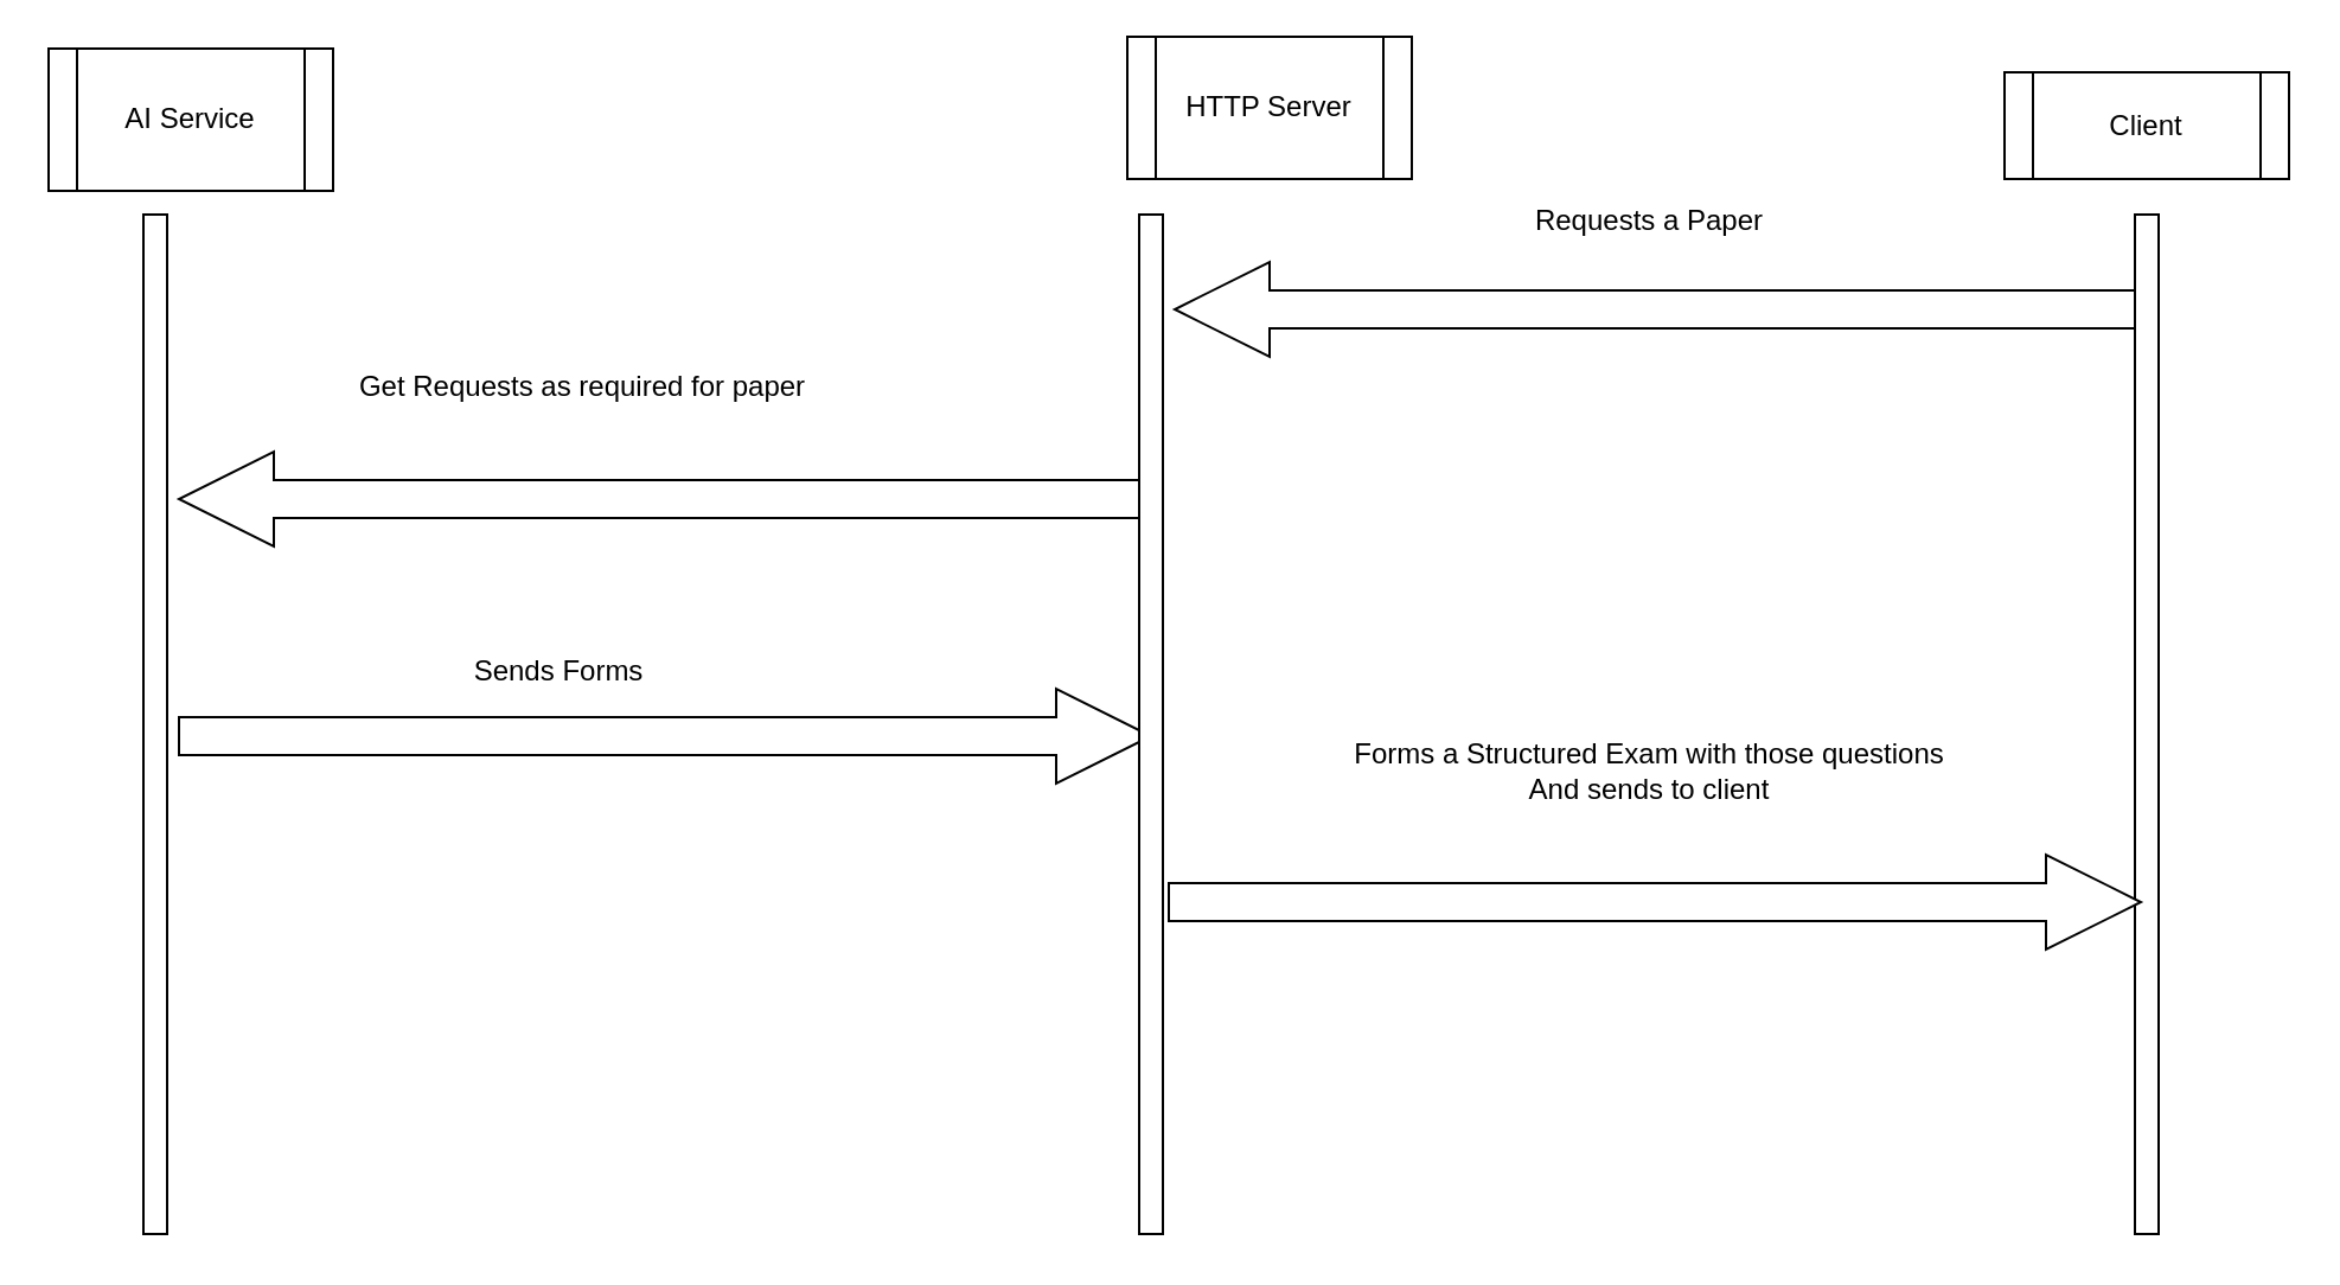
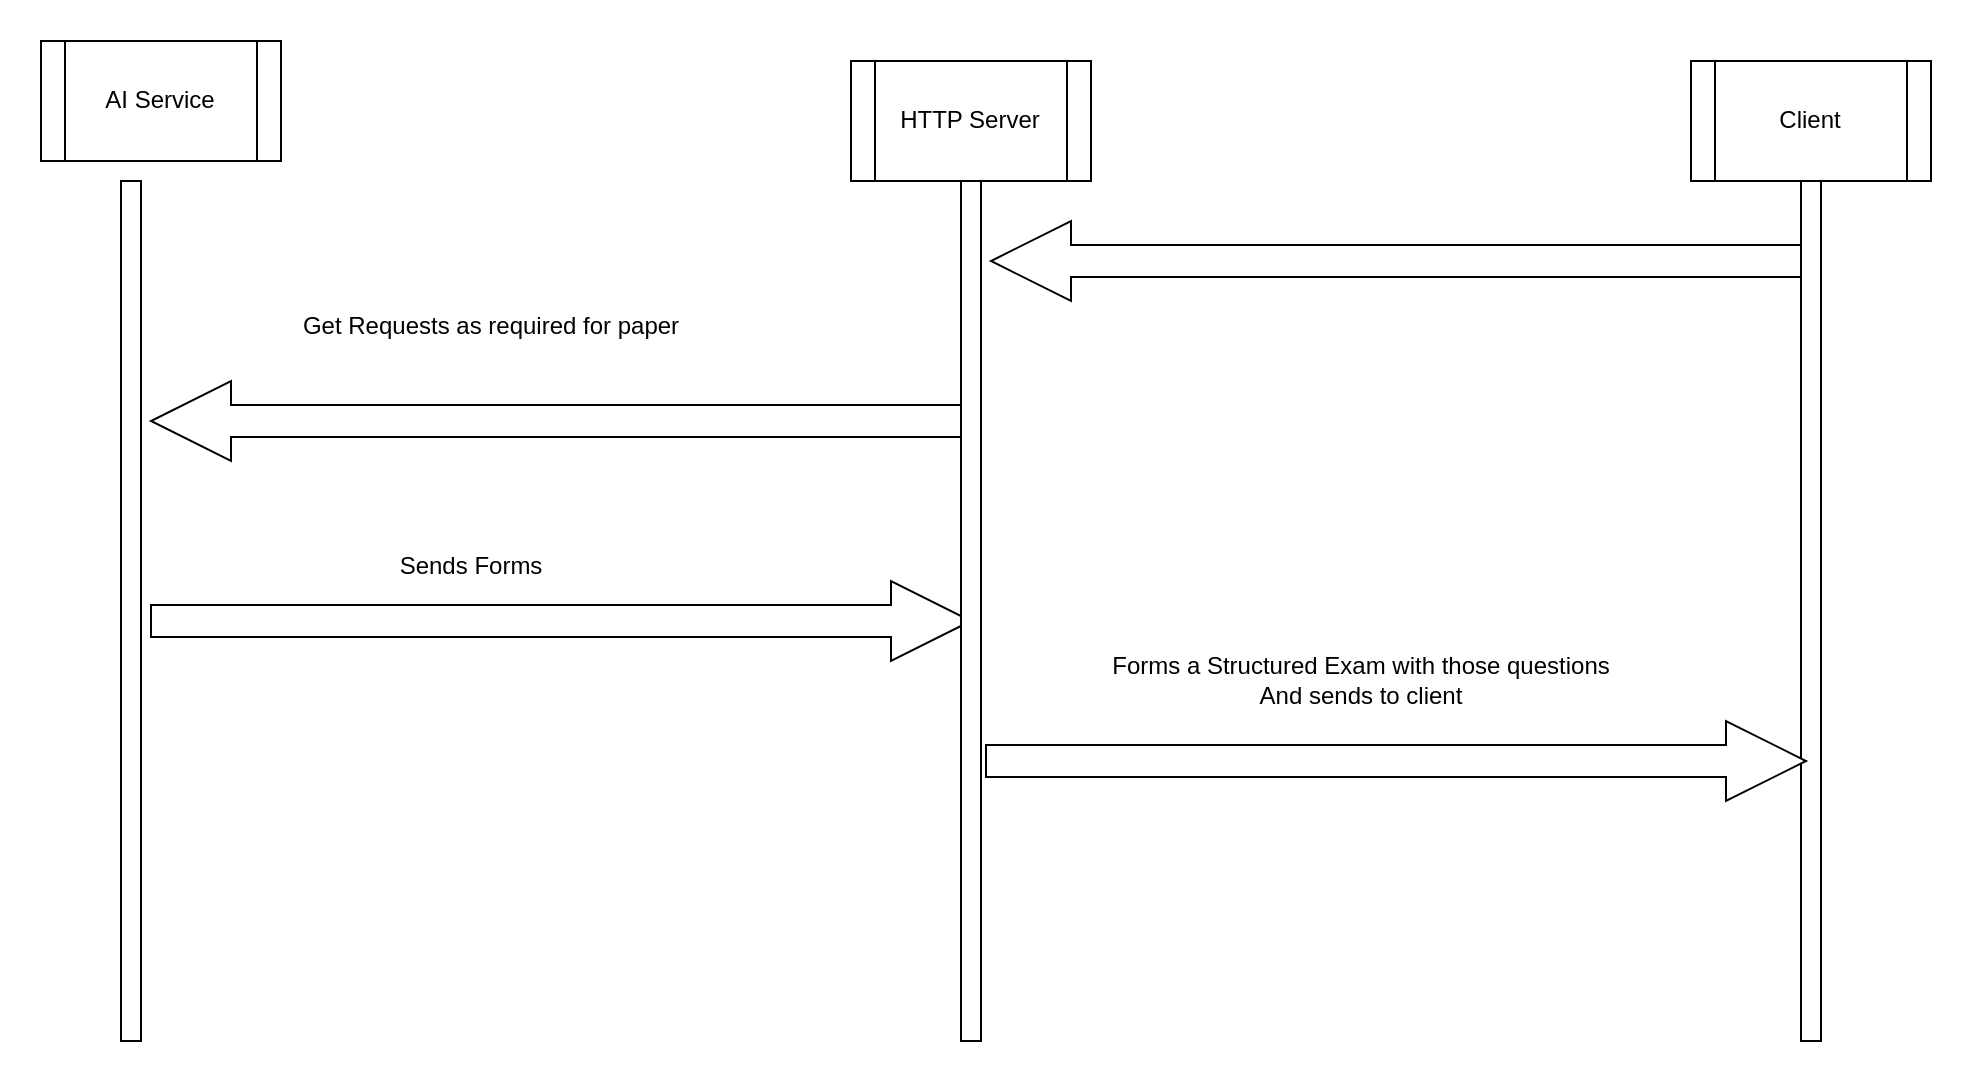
- <mxCell id="4" value="HTTP Server" style="shape=process;whiteSpace=wrap;html=1;backgroundOutline=1;" vertex="1" parent="1"><mxGeometry x="475" y="15" width="120" height="60" as="geometry" /></mxCell>
+ <mxCell id="4" value="HTTP Server" style="shape=process;whiteSpace=wrap;html=1;backgroundOutline=1;" vertex="1" parent="1"><mxGeometry x="425" y="30" width="120" height="60" as="geometry" /></mxCell>
- <mxCell id="5" value="Client" style="shape=process;whiteSpace=wrap;html=1;backgroundOutline=1;" vertex="1" parent="1"><mxGeometry x="845" y="30" width="120" height="45" as="geometry" /></mxCell>
+ <mxCell id="5" value="Client" style="shape=process;whiteSpace=wrap;html=1;backgroundOutline=1;" vertex="1" parent="1"><mxGeometry x="845" y="30" width="120" height="60" as="geometry" /></mxCell>
- <mxCell id="10" value="Requests a Paper" style="text;html=1;align=center;verticalAlign=middle;resizable=0;points=[];autosize=1;strokeColor=none;fillColor=none;" vertex="1" parent="1"><mxGeometry x="635" y="78" width="120" height="30" as="geometry" /></mxCell>
- <mxCell id="15" value="Forms a Structured Exam with those questions&lt;br&gt;And sends to client" style="text;html=1;align=center;verticalAlign=middle;resizable=0;points=[];autosize=1;strokeColor=none;fillColor=none;" vertex="1" parent="1"><mxGeometry x="560" y="305" width="270" height="40" as="geometry" /></mxCell>
+ <mxCell id="15" value="Forms a Structured Exam with those questions&lt;br&gt;And sends to client" style="text;html=1;align=center;verticalAlign=middle;resizable=0;points=[];autosize=1;strokeColor=none;fillColor=none;" vertex="1" parent="1"><mxGeometry x="545" y="320" width="270" height="40" as="geometry" /></mxCell>
